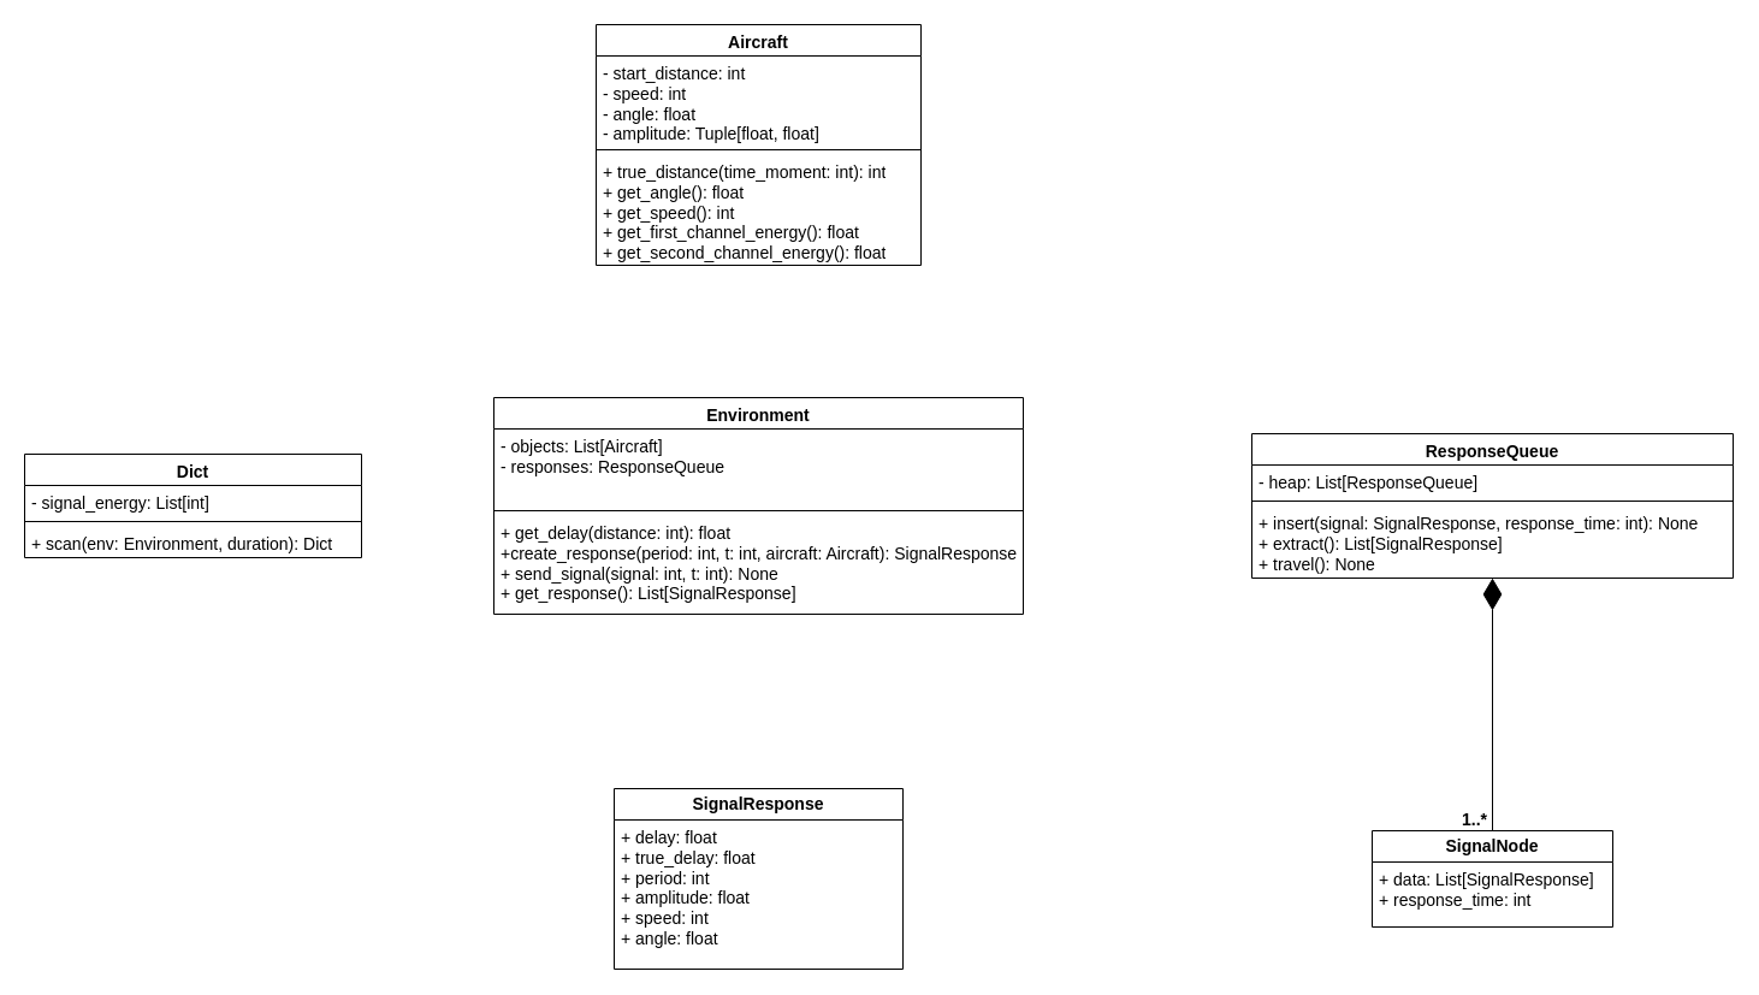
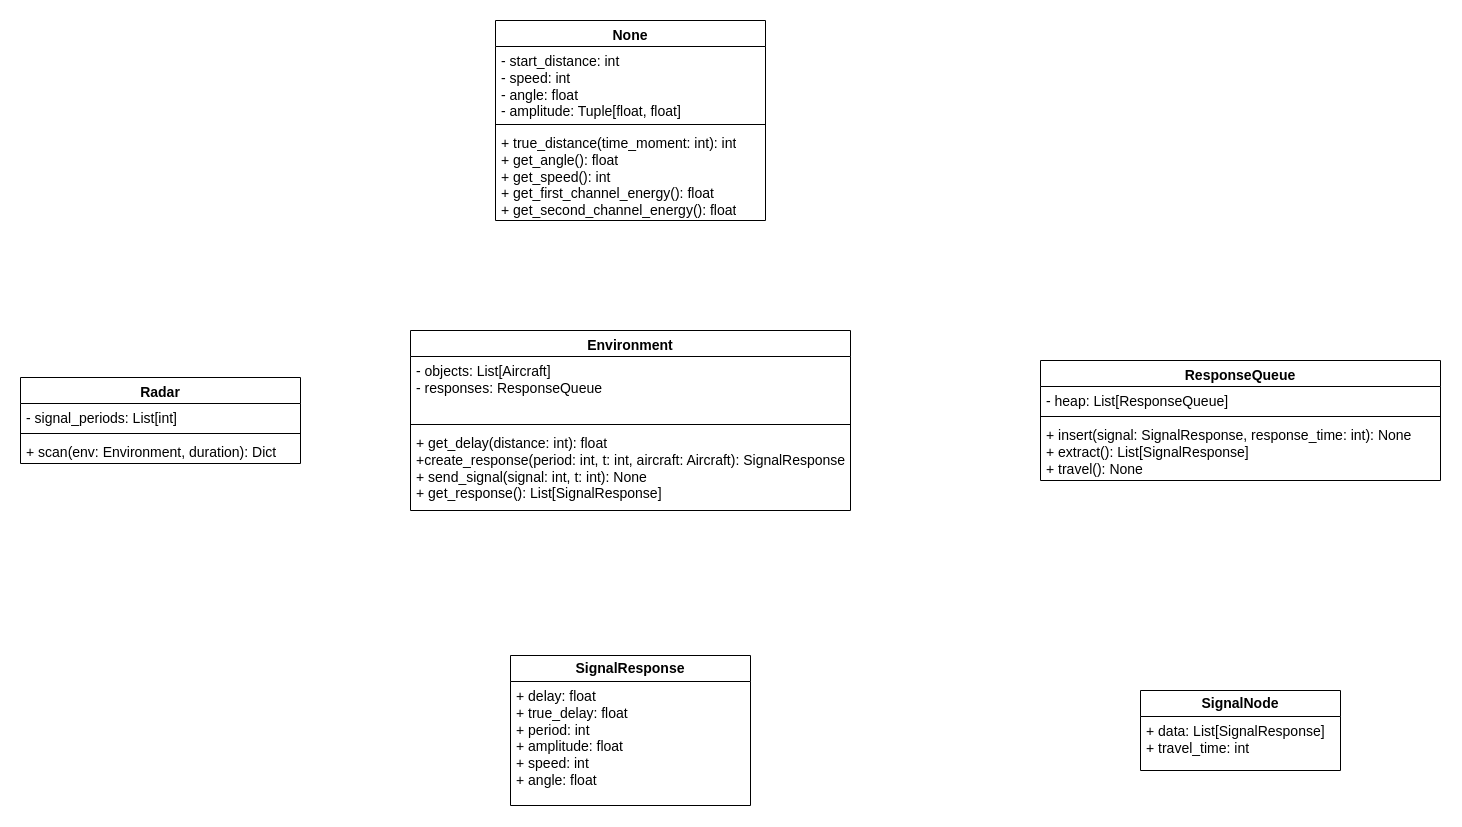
- <mxCell id="6" value="&lt;font style=&quot;font-size: 14px;&quot;&gt;Aircraft&lt;/font&gt;" style="swimlane;fontStyle=1;align=center;verticalAlign=top;childLayout=stackLayout;horizontal=1;startSize=26;horizontalStack=0;resizeParent=1;resizeParentMax=0;resizeLast=0;collapsible=1;marginBottom=0;whiteSpace=wrap;html=1;" parent="1" vertex="1"><mxGeometry x="495" width="270" height="200" as="geometry" y="20" /></mxCell>
+ <mxCell id="6" value="&lt;font style=&quot;font-size: 14px;&quot;&gt;None&lt;/font&gt;" style="swimlane;fontStyle=1;align=center;verticalAlign=top;childLayout=stackLayout;horizontal=1;startSize=26;horizontalStack=0;resizeParent=1;resizeParentMax=0;resizeLast=0;collapsible=1;marginBottom=0;whiteSpace=wrap;html=1;" parent="1" vertex="1"><mxGeometry x="495" width="270" height="200" as="geometry" y="20" /></mxCell>
- <mxCell id="2" value="&lt;font style=&quot;font-size: 14px;&quot;&gt;Dict&lt;/font&gt;" style="swimlane;fontStyle=1;align=center;verticalAlign=top;childLayout=stackLayout;horizontal=1;startSize=26;horizontalStack=0;resizeParent=1;resizeParentMax=0;resizeLast=0;collapsible=1;marginBottom=0;whiteSpace=wrap;html=1;" parent="1" vertex="1"><mxGeometry x="20" y="377" width="280" height="86" as="geometry" /></mxCell>
+ <mxCell id="2" value="&lt;font style=&quot;font-size: 14px;&quot;&gt;Radar&lt;/font&gt;" style="swimlane;fontStyle=1;align=center;verticalAlign=top;childLayout=stackLayout;horizontal=1;startSize=26;horizontalStack=0;resizeParent=1;resizeParentMax=0;resizeLast=0;collapsible=1;marginBottom=0;whiteSpace=wrap;html=1;" parent="1" vertex="1"><mxGeometry x="20" y="377" width="280" height="86" as="geometry" /></mxCell>
- <mxCell id="3" value="&lt;font style=&quot;font-size: 14px;&quot;&gt;- signal_energy: List[int]&lt;/font&gt;" style="text;strokeColor=none;fillColor=none;align=left;verticalAlign=top;spacingLeft=4;spacingRight=4;overflow=hidden;rotatable=0;points=[[0,0.5],[1,0.5]];portConstraint=eastwest;whiteSpace=wrap;html=1;" parent="2" vertex="1"><mxGeometry y="26" width="280" height="26" as="geometry" /></mxCell>
+ <mxCell id="3" value="&lt;font style=&quot;font-size: 14px;&quot;&gt;- signal_periods: List[int]&lt;/font&gt;" style="text;strokeColor=none;fillColor=none;align=left;verticalAlign=top;spacingLeft=4;spacingRight=4;overflow=hidden;rotatable=0;points=[[0,0.5],[1,0.5]];portConstraint=eastwest;whiteSpace=wrap;html=1;" parent="2" vertex="1"><mxGeometry y="26" width="280" height="26" as="geometry" /></mxCell>
- <mxCell id="18" value="" style="endArrow=diamondThin;endFill=1;endSize=24;html=1;rounded=0;" parent="1" source="16" target="12" edge="1"><mxGeometry width="160" relative="1" as="geometry"><mxPoint x="1484" y="480" as="sourcePoint" /><mxPoint x="1644" y="480" as="targetPoint" /></mxGeometry></mxCell>
- <mxCell id="19" value="&lt;font style=&quot;font-size: 14px;&quot;&gt;&lt;b&gt;1..*&lt;/b&gt;&lt;/font&gt;" style="edgeLabel;html=1;align=center;verticalAlign=middle;resizable=0;points=[];" parent="18" vertex="1" connectable="0"><mxGeometry x="-0.662" y="-1" relative="1" as="geometry"><mxPoint x="-17" y="25" as="offset" /></mxGeometry></mxCell>
- <mxCell id="17" value="&lt;font style=&quot;font-size: 14px;&quot;&gt;+ data: List[SignalResponse]&lt;br&gt;+ response_time: int&lt;br&gt;&lt;/font&gt;" style="text;strokeColor=none;fillColor=none;align=left;verticalAlign=top;spacingLeft=4;spacingRight=4;overflow=hidden;rotatable=0;points=[[0,0.5],[1,0.5]];portConstraint=eastwest;whiteSpace=wrap;html=1;" parent="16" vertex="1"><mxGeometry y="26" width="200" height="54" as="geometry" /></mxCell>
+ <mxCell id="17" value="&lt;font style=&quot;font-size: 14px;&quot;&gt;+ data: List[SignalResponse]&lt;br&gt;+ travel_time: int&lt;br&gt;&lt;/font&gt;" style="text;strokeColor=none;fillColor=none;align=left;verticalAlign=top;spacingLeft=4;spacingRight=4;overflow=hidden;rotatable=0;points=[[0,0.5],[1,0.5]];portConstraint=eastwest;whiteSpace=wrap;html=1;" parent="16" vertex="1"><mxGeometry y="26" width="200" height="54" as="geometry" /></mxCell>
